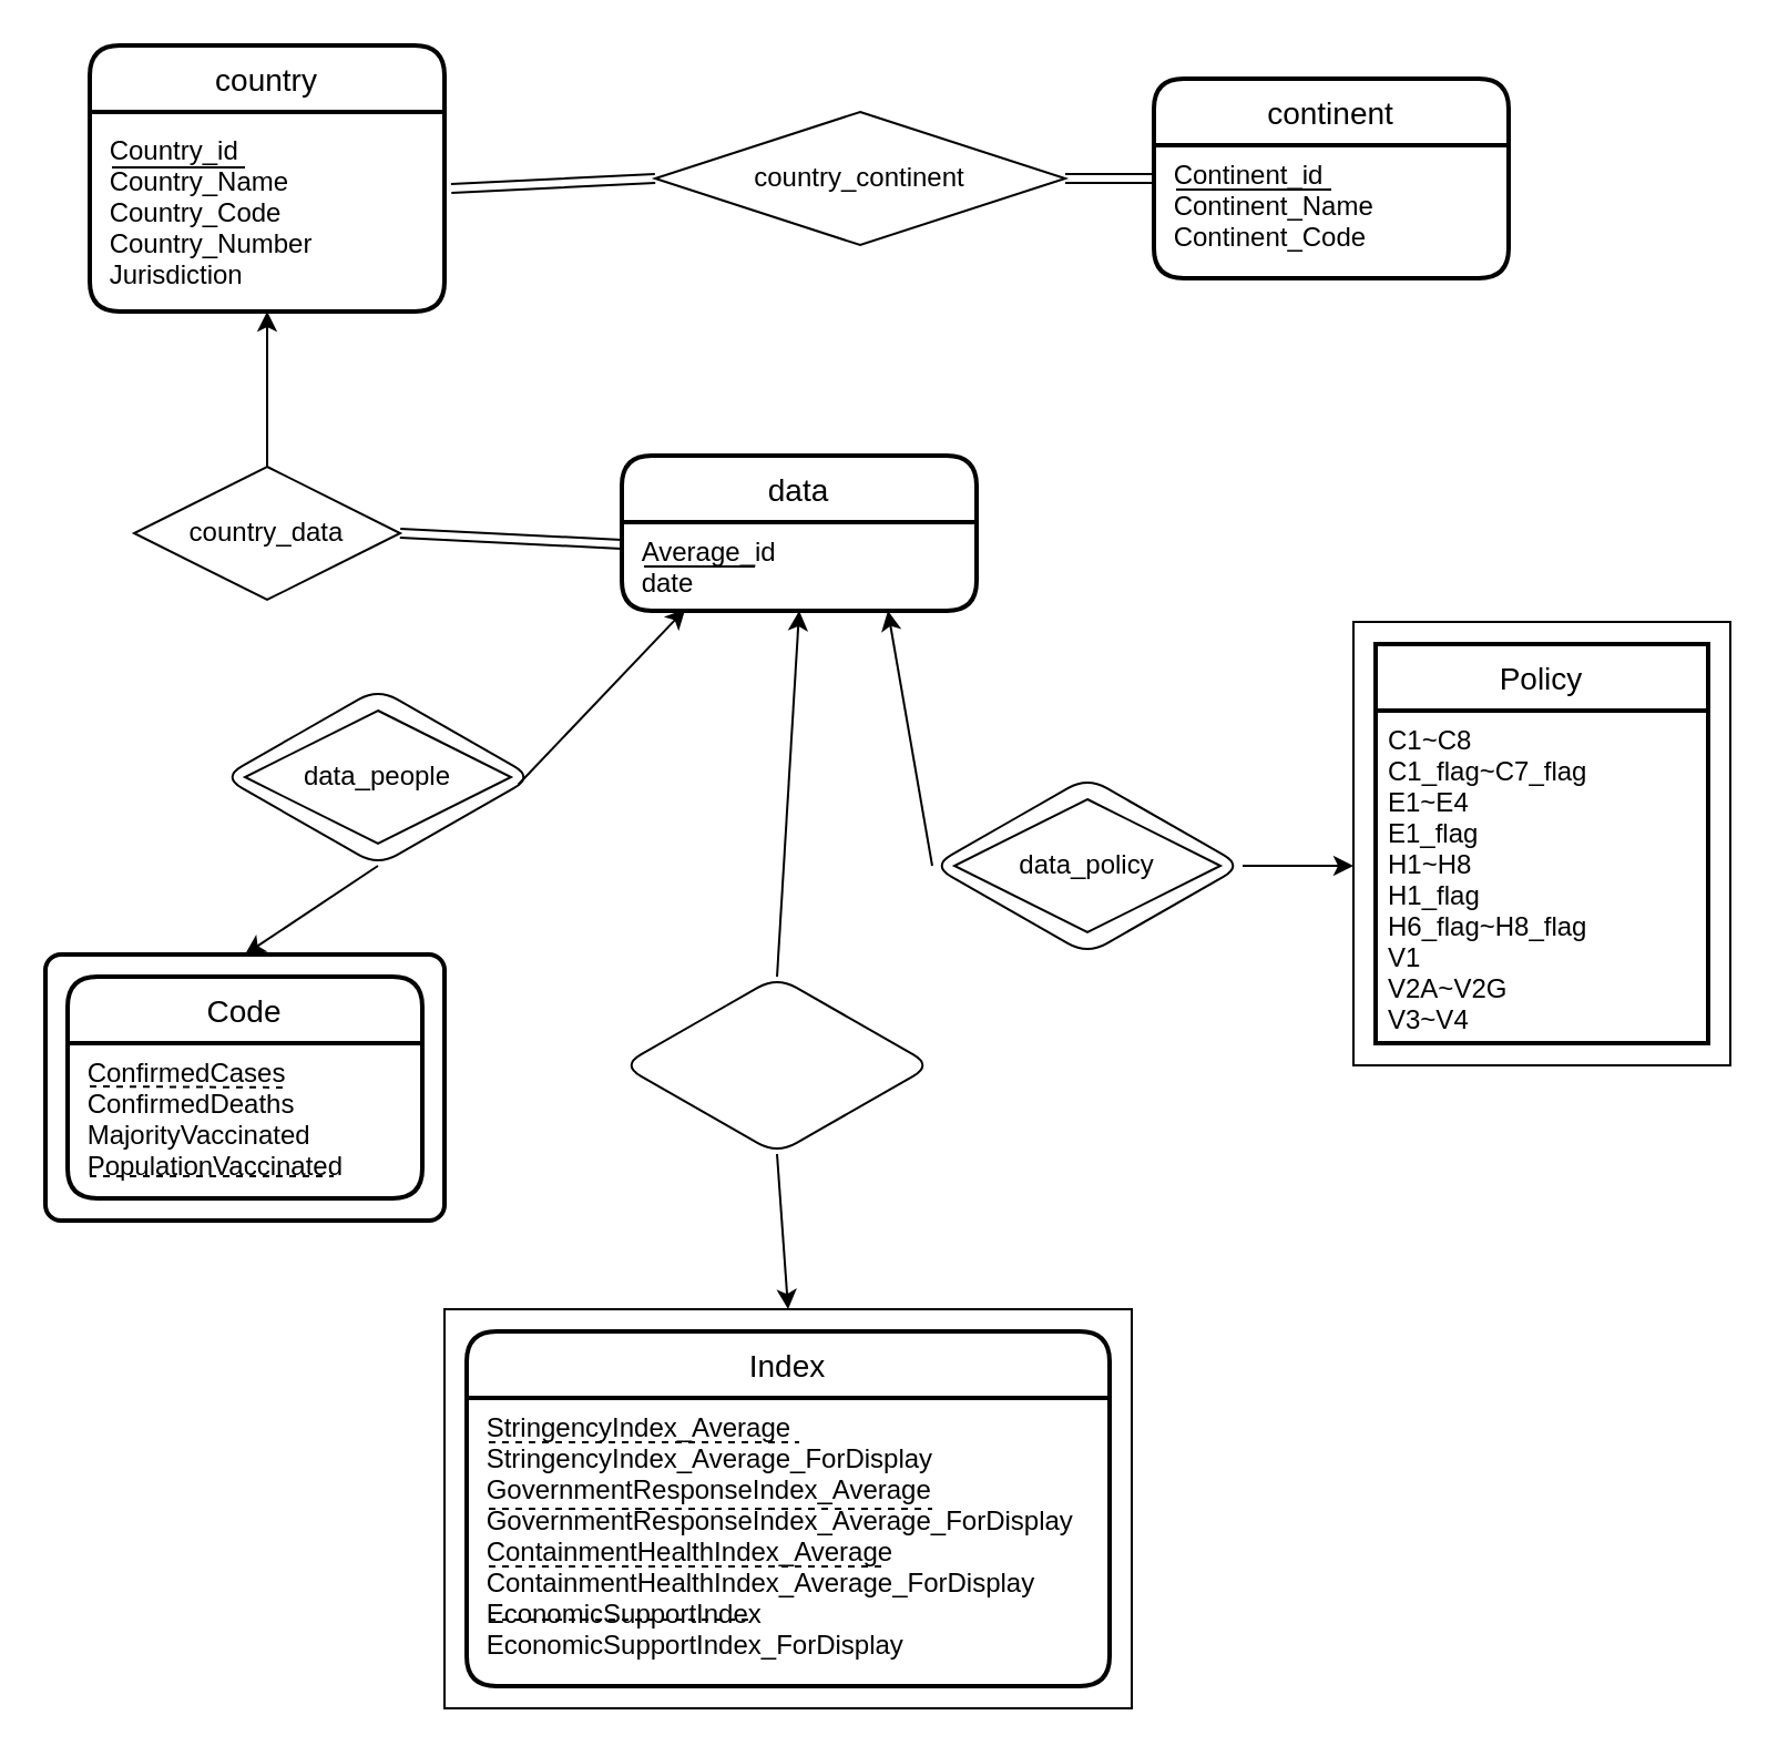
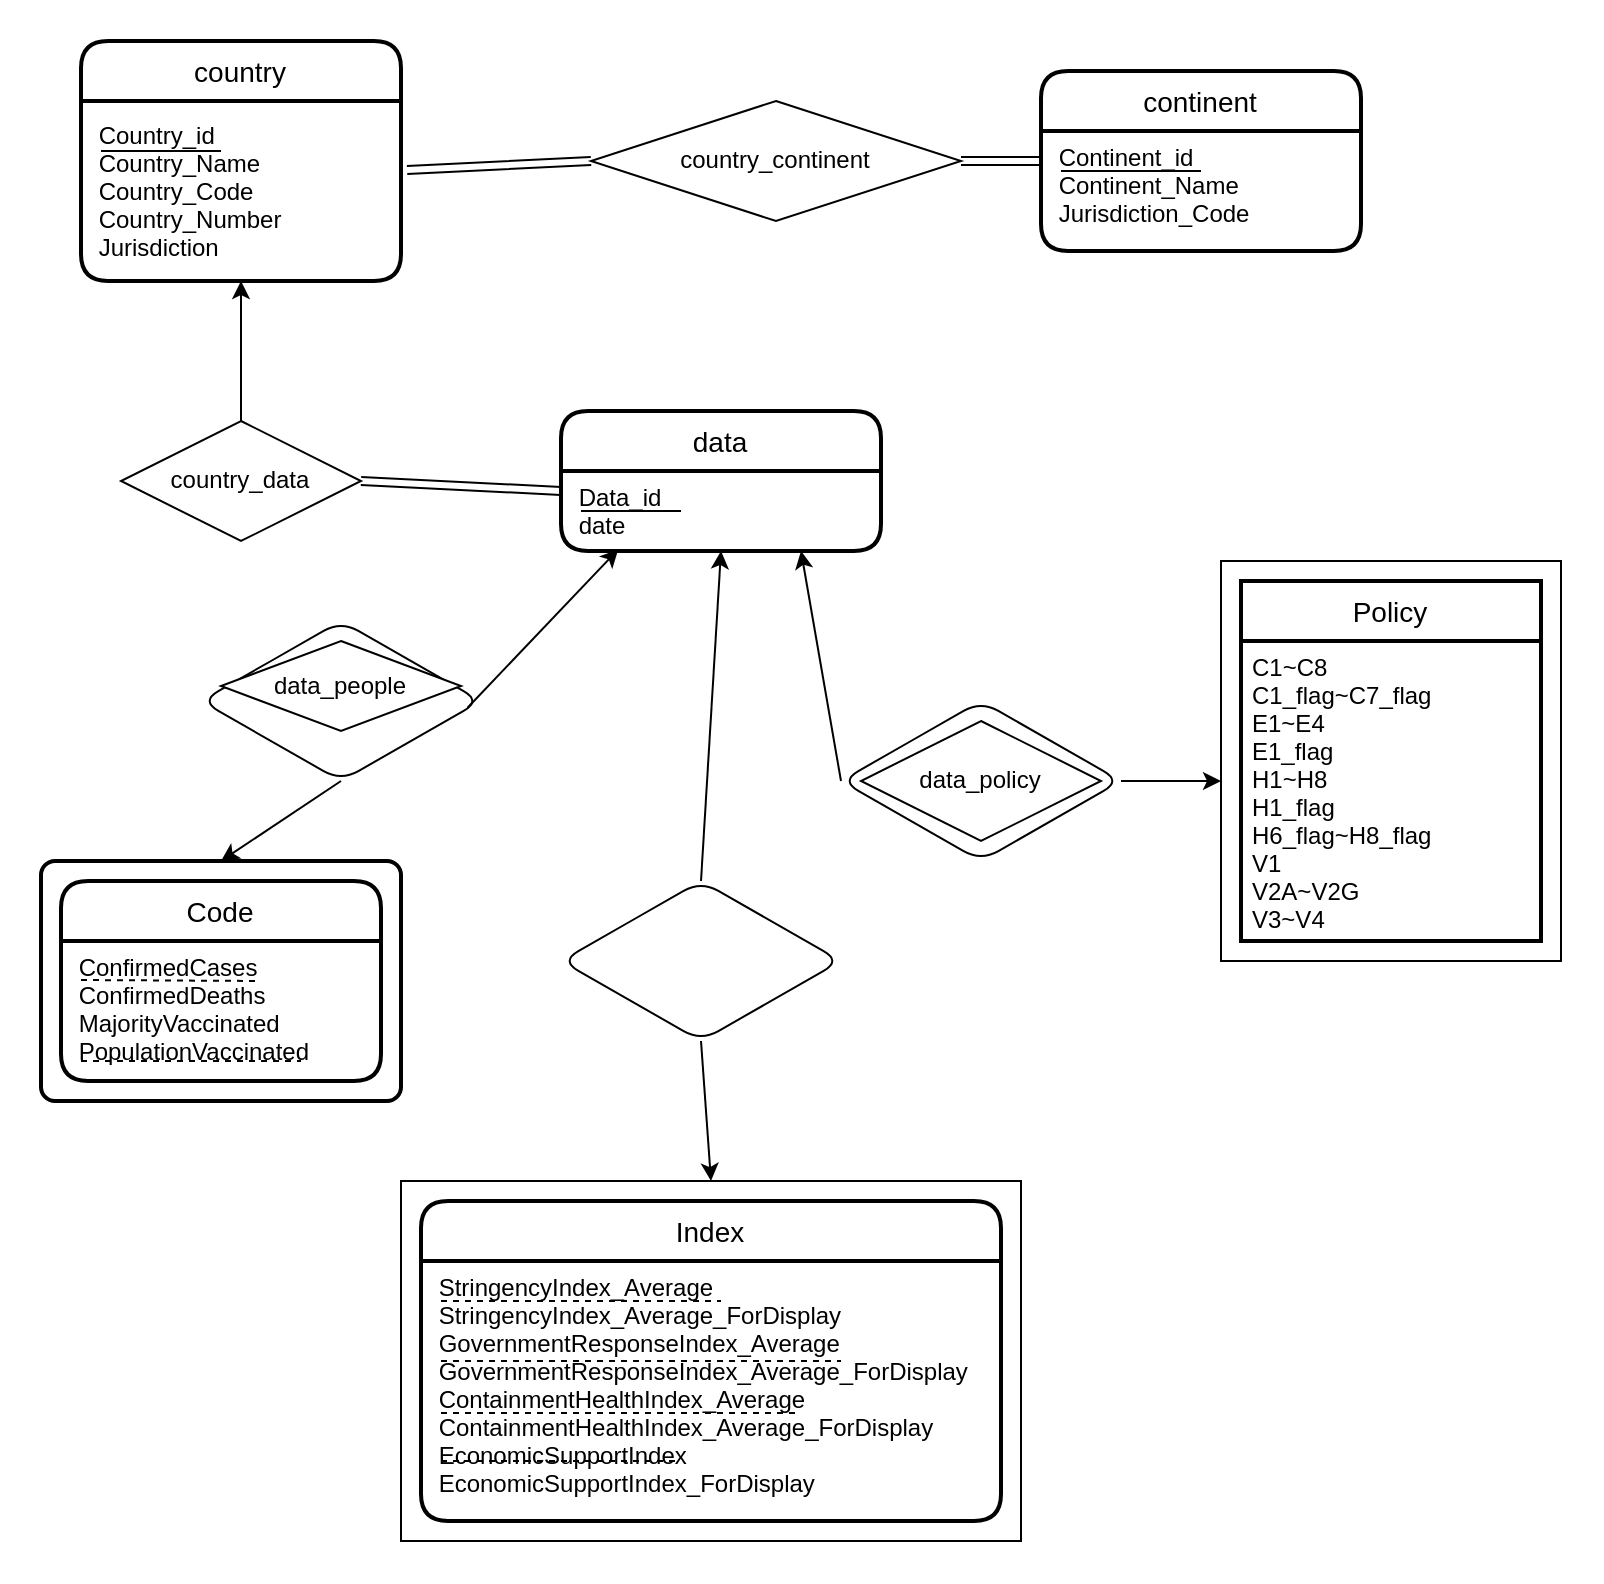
- <mxCell id="13" value=" Continent_id&#10; Continent_Name&#10; Continent_Code" style="align=left;strokeColor=none;fillColor=none;spacingLeft=4;fontSize=12;verticalAlign=top;resizable=0;rotatable=0;part=1;" parent="12" vertex="1"><mxGeometry y="30" width="160" height="60" as="geometry" /></mxCell>
+ <mxCell id="13" value=" Continent_id&#10; Continent_Name&#10; Jurisdiction_Code" style="align=left;strokeColor=none;fillColor=none;spacingLeft=4;fontSize=12;verticalAlign=top;resizable=0;rotatable=0;part=1;" parent="12" vertex="1"><mxGeometry y="30" width="160" height="60" as="geometry" /></mxCell>
- <mxCell id="11" value=" Average_id&#10; date&#10;&#10;&#10;" style="align=left;strokeColor=none;fillColor=none;spacingLeft=4;fontSize=12;verticalAlign=top;resizable=0;rotatable=0;part=1;" parent="10" vertex="1"><mxGeometry y="30" width="160" height="40" as="geometry" /></mxCell>
+ <mxCell id="11" value=" Data_id&#10; date&#10;&#10;&#10;" style="align=left;strokeColor=none;fillColor=none;spacingLeft=4;fontSize=12;verticalAlign=top;resizable=0;rotatable=0;part=1;" parent="10" vertex="1"><mxGeometry y="30" width="160" height="40" as="geometry" /></mxCell>
- <mxCell id="19" value="data_people" style="shape=rhombus;perimeter=rhombusPerimeter;whiteSpace=wrap;html=1;align=center;" parent="1" vertex="1"><mxGeometry x="110" y="320" width="120" height="60" as="geometry" /></mxCell>
+ <mxCell id="19" value="data_people" style="shape=rhombus;perimeter=rhombusPerimeter;whiteSpace=wrap;html=1;align=center;" parent="1" vertex="1"><mxGeometry x="110" y="320" width="120" height="45" as="geometry" /></mxCell>
